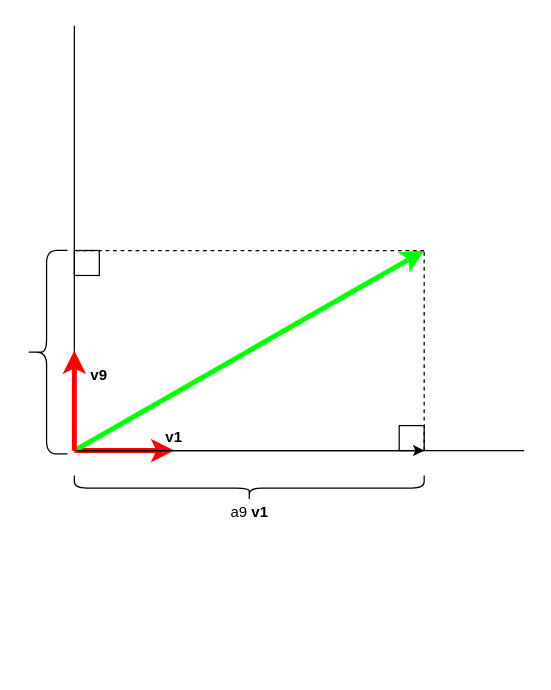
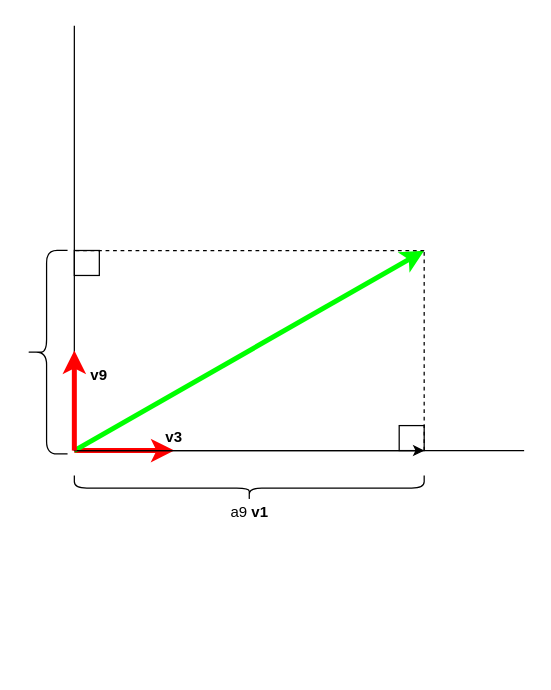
- <mxCell id="18" value="&lt;b&gt;v1&lt;/b&gt;" style="text;html=1;strokeColor=none;fillColor=none;align=center;verticalAlign=middle;whiteSpace=wrap;rounded=0;" vertex="1" parent="1"><mxGeometry x="119" y="340" width="40" height="20" as="geometry" /></mxCell>
+ <mxCell id="18" value="&lt;b&gt;v3&lt;/b&gt;" style="text;html=1;strokeColor=none;fillColor=none;align=center;verticalAlign=middle;whiteSpace=wrap;rounded=0;" vertex="1" parent="1"><mxGeometry x="119" y="340" width="40" height="20" as="geometry" /></mxCell>
